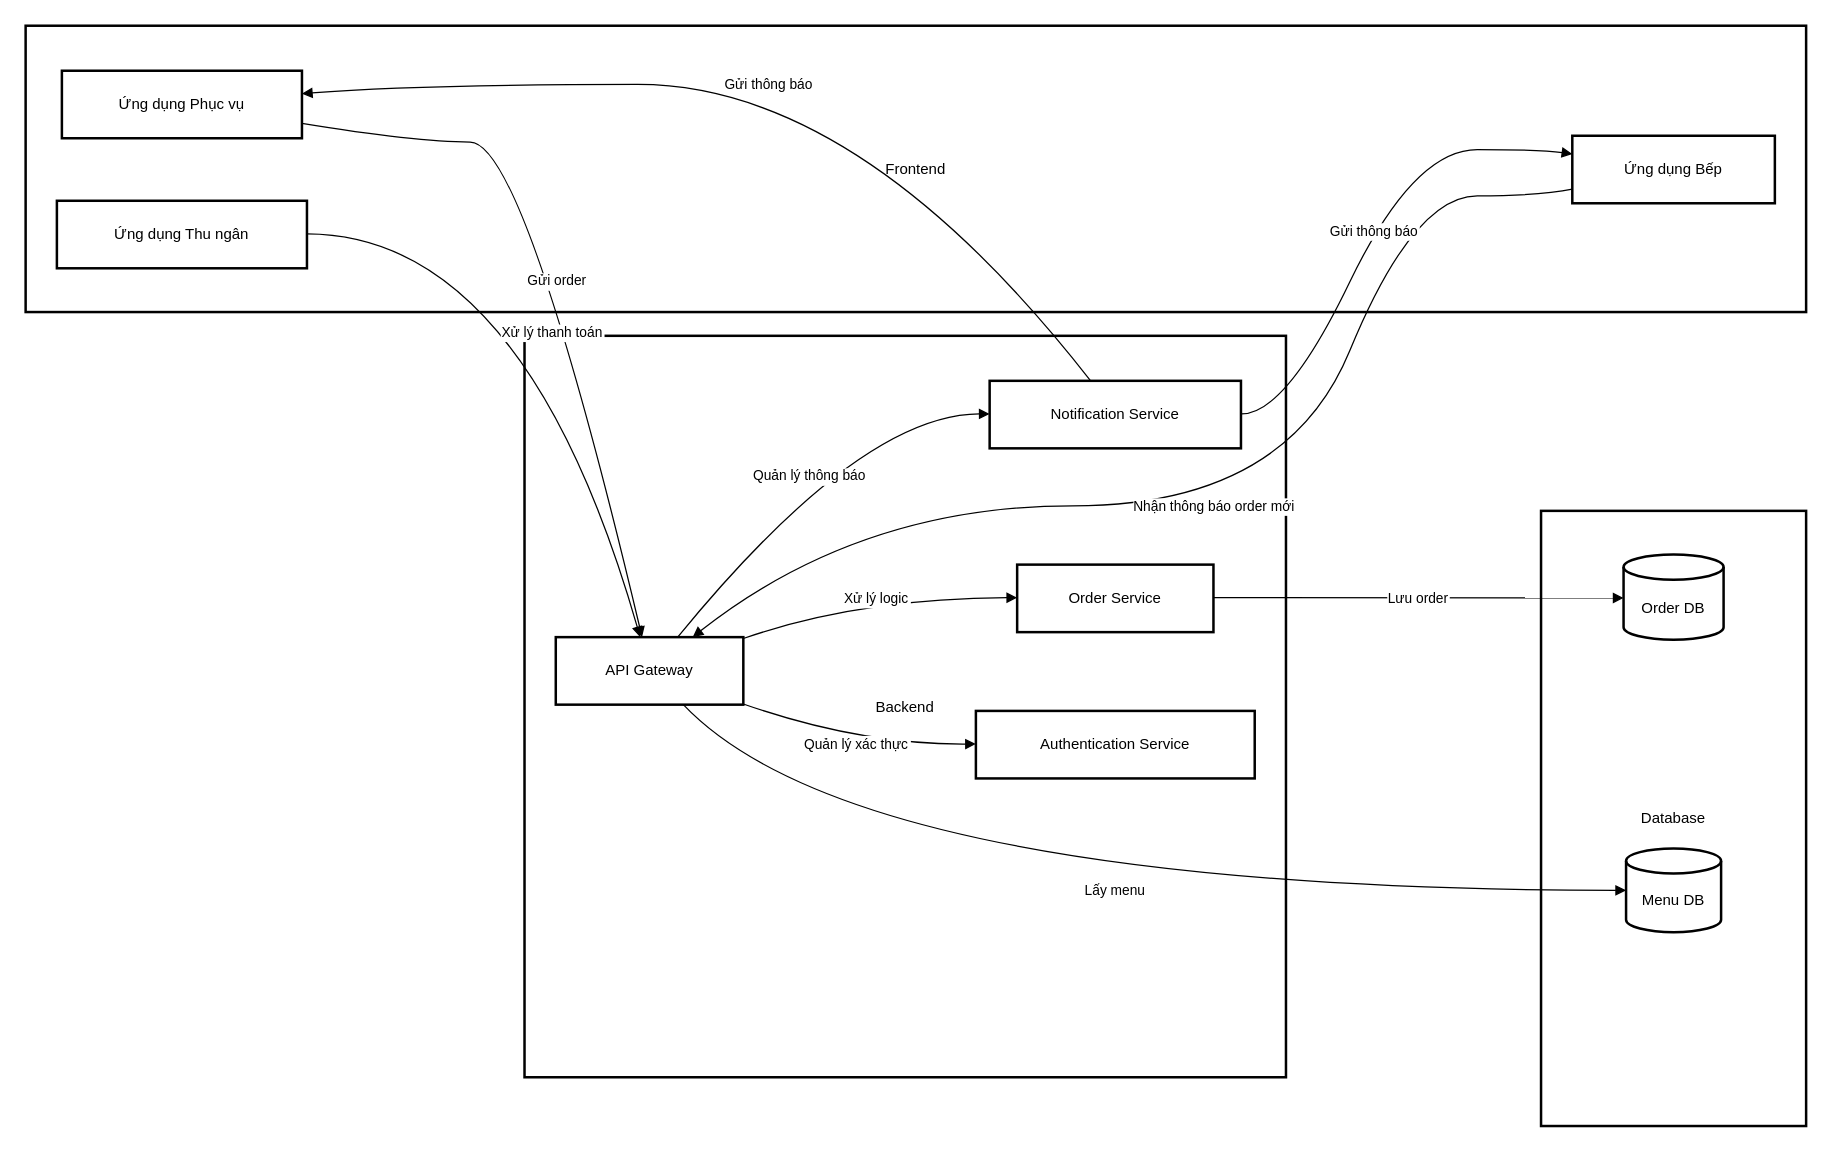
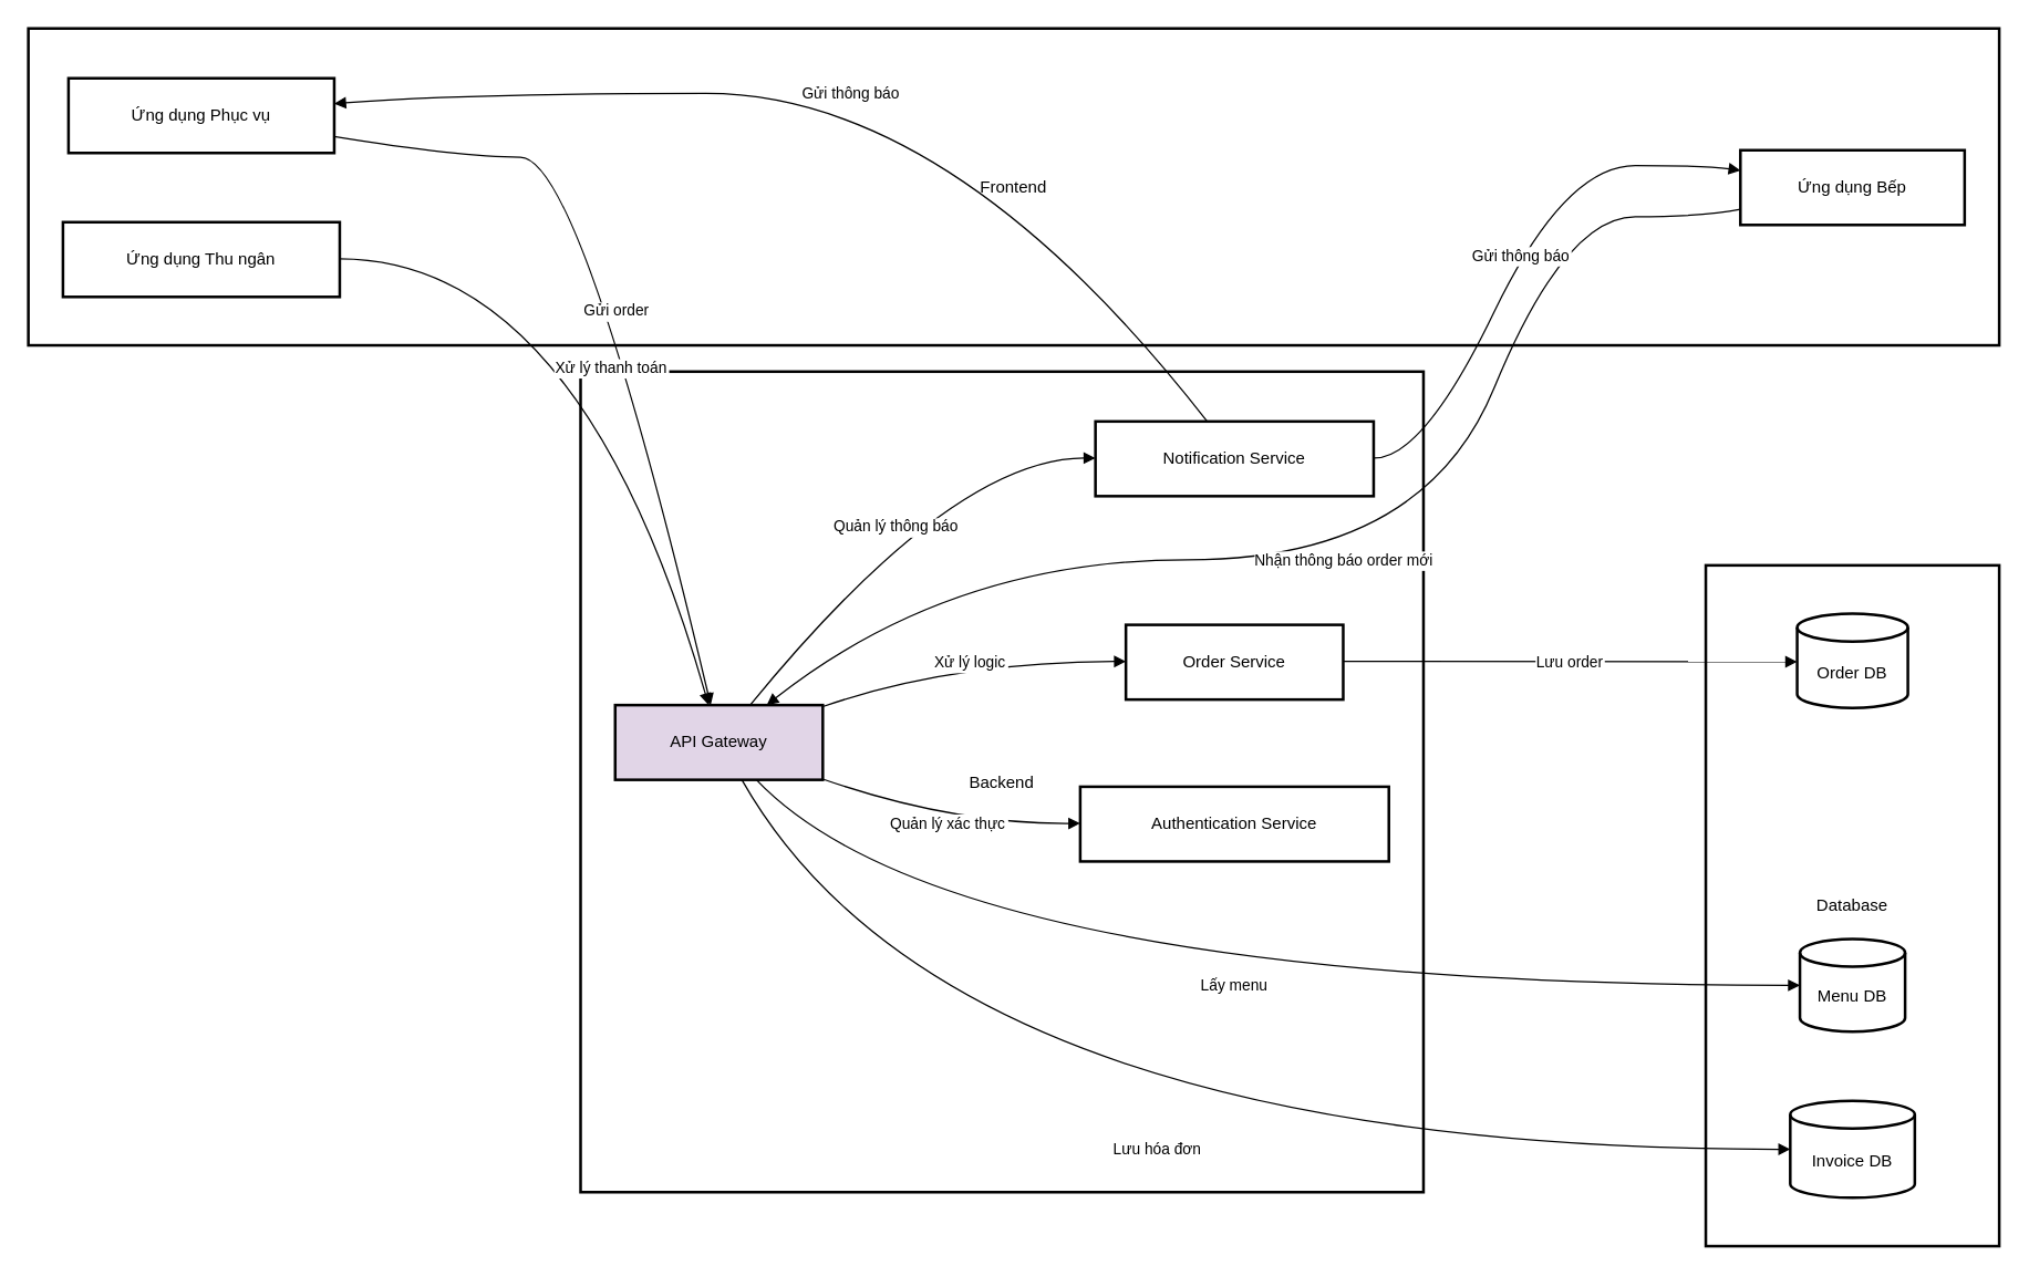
- <mxCell id="8" value="API Gateway" style="whiteSpace=wrap;strokeWidth=2;" vertex="1" parent="1"><mxGeometry x="444" y="509" width="150" height="54" as="geometry" /></mxCell>
+ <mxCell id="8" value="API Gateway" style="whiteSpace=wrap;strokeWidth=2;fillColor=#e1d5e7;" vertex="1" parent="1"><mxGeometry x="444" y="509" width="150" height="54" as="geometry" /></mxCell>
+ <mxCell id="25" value="Lưu hóa đơn" style="curved=1;startArrow=none;endArrow=block;exitX=0.61;exitY=1;entryX=0.01;entryY=0.5;rounded=0;" edge="1" parent="1" source="8" target="14"><mxGeometry relative="1" as="geometry"><Array as="points"><mxPoint x="687" y="830" /></Array></mxGeometry></mxCell>
+ <mxCell id="14" value="Invoice DB" style="shape=cylinder3;boundedLbl=1;backgroundOutline=1;size=10;strokeWidth=2;whiteSpace=wrap;" vertex="1" parent="1"><mxGeometry x="1293" y="795" width="90" height="70" as="geometry" /></mxCell>
